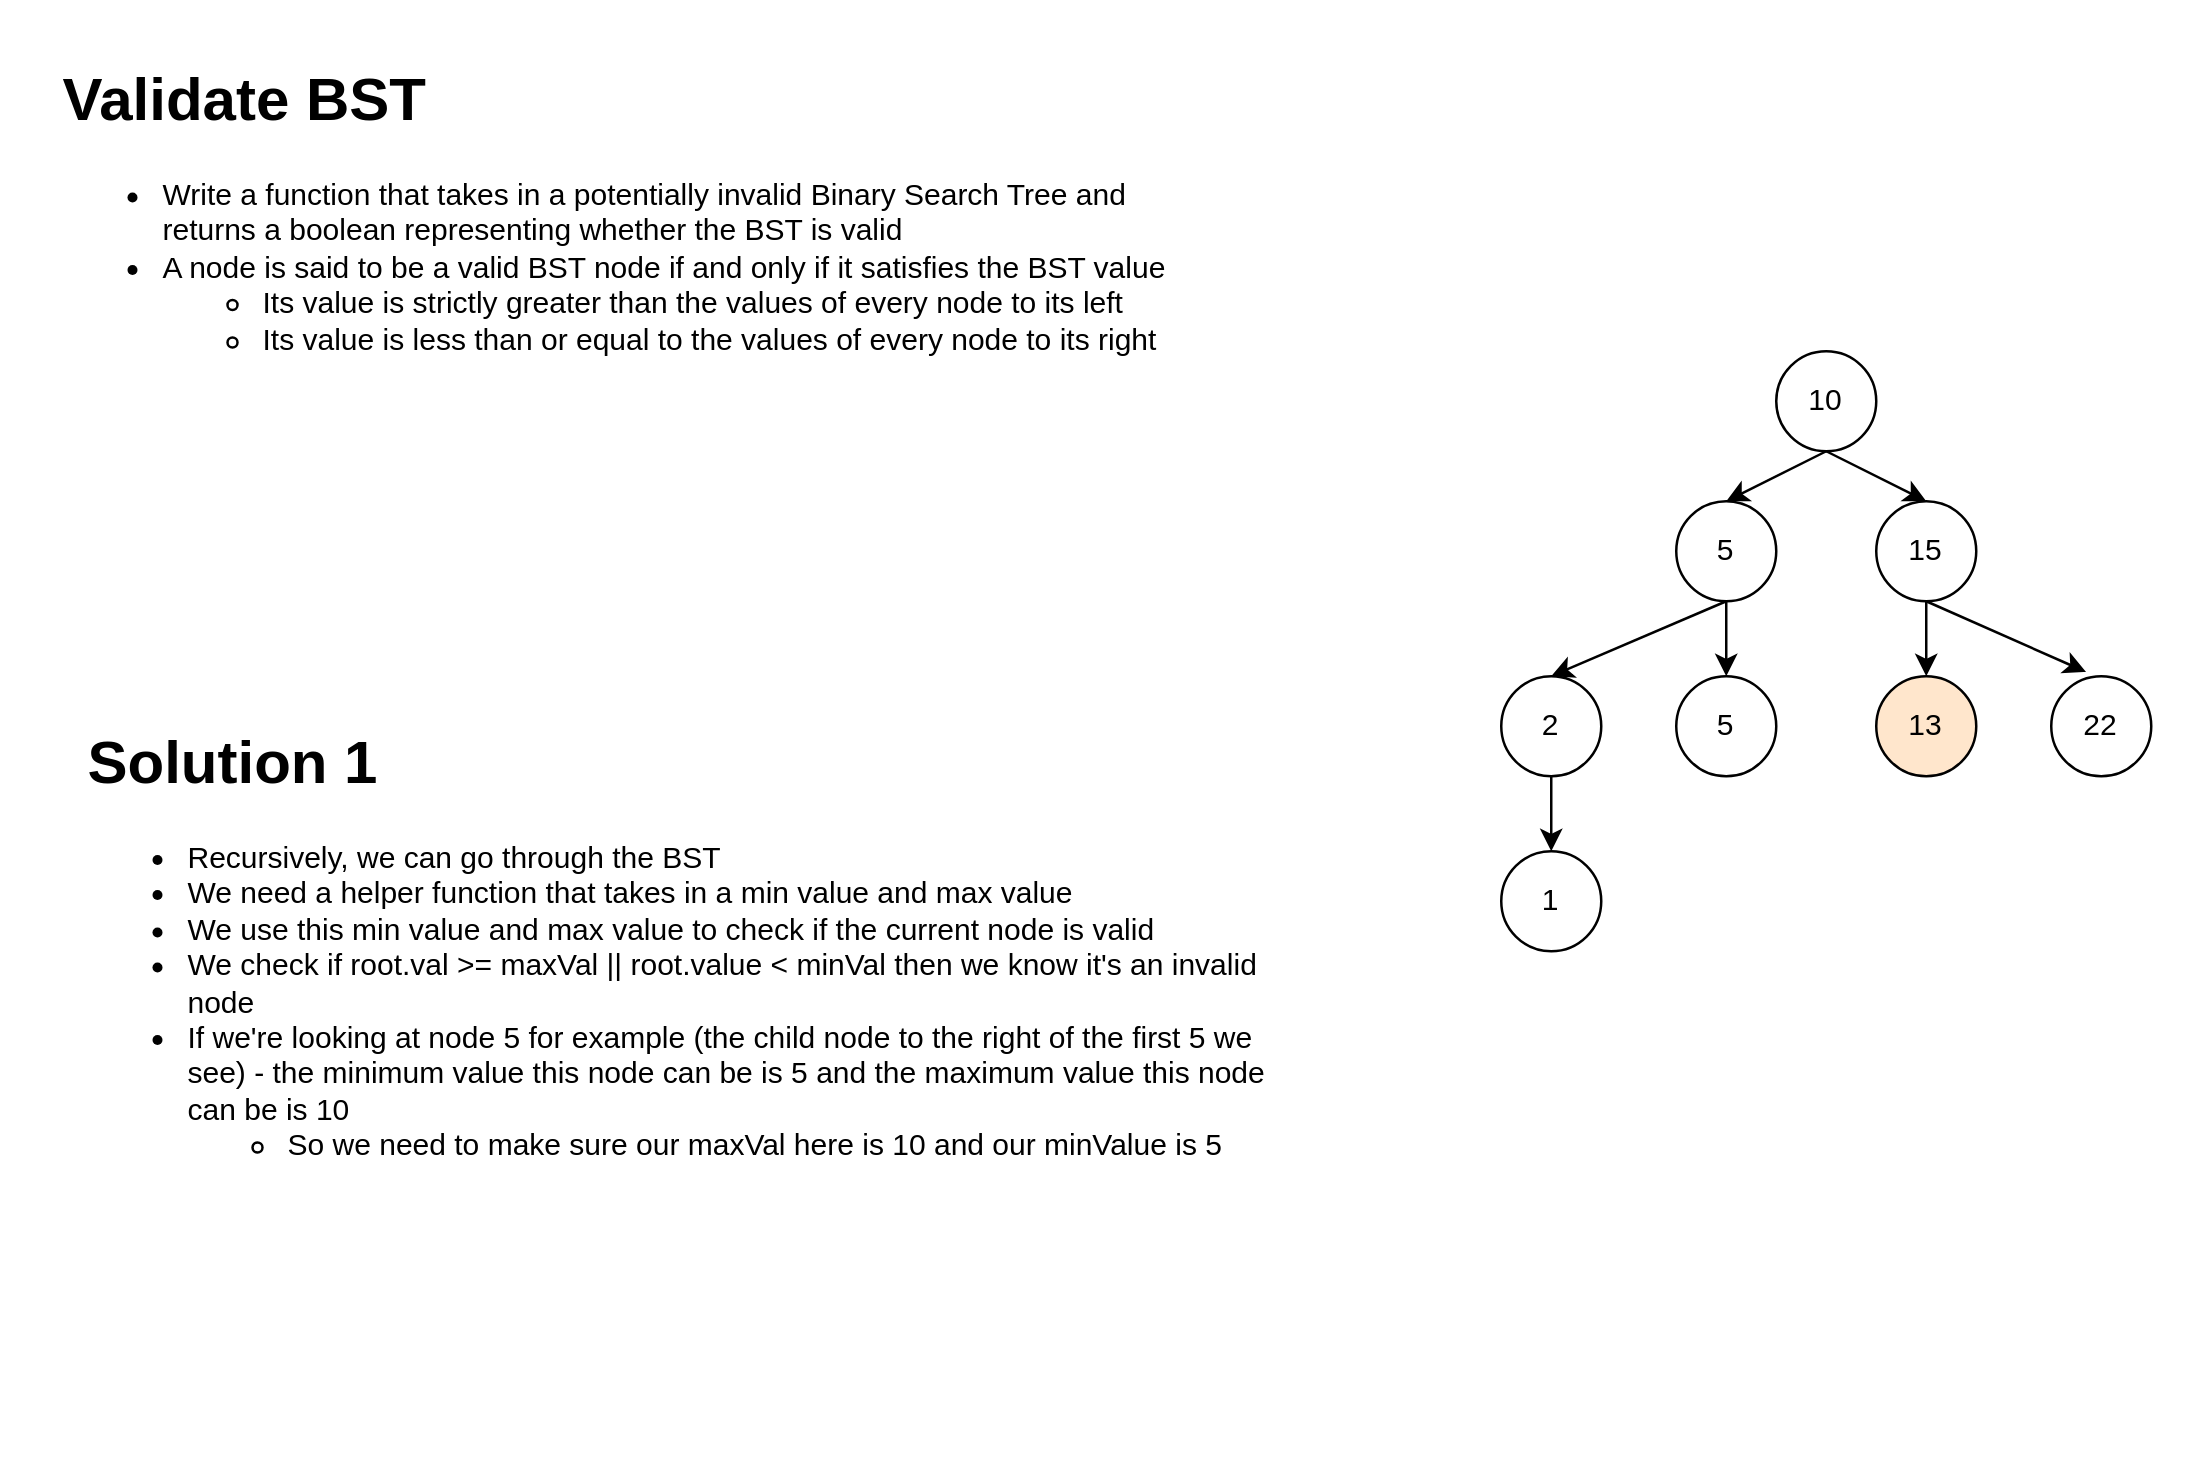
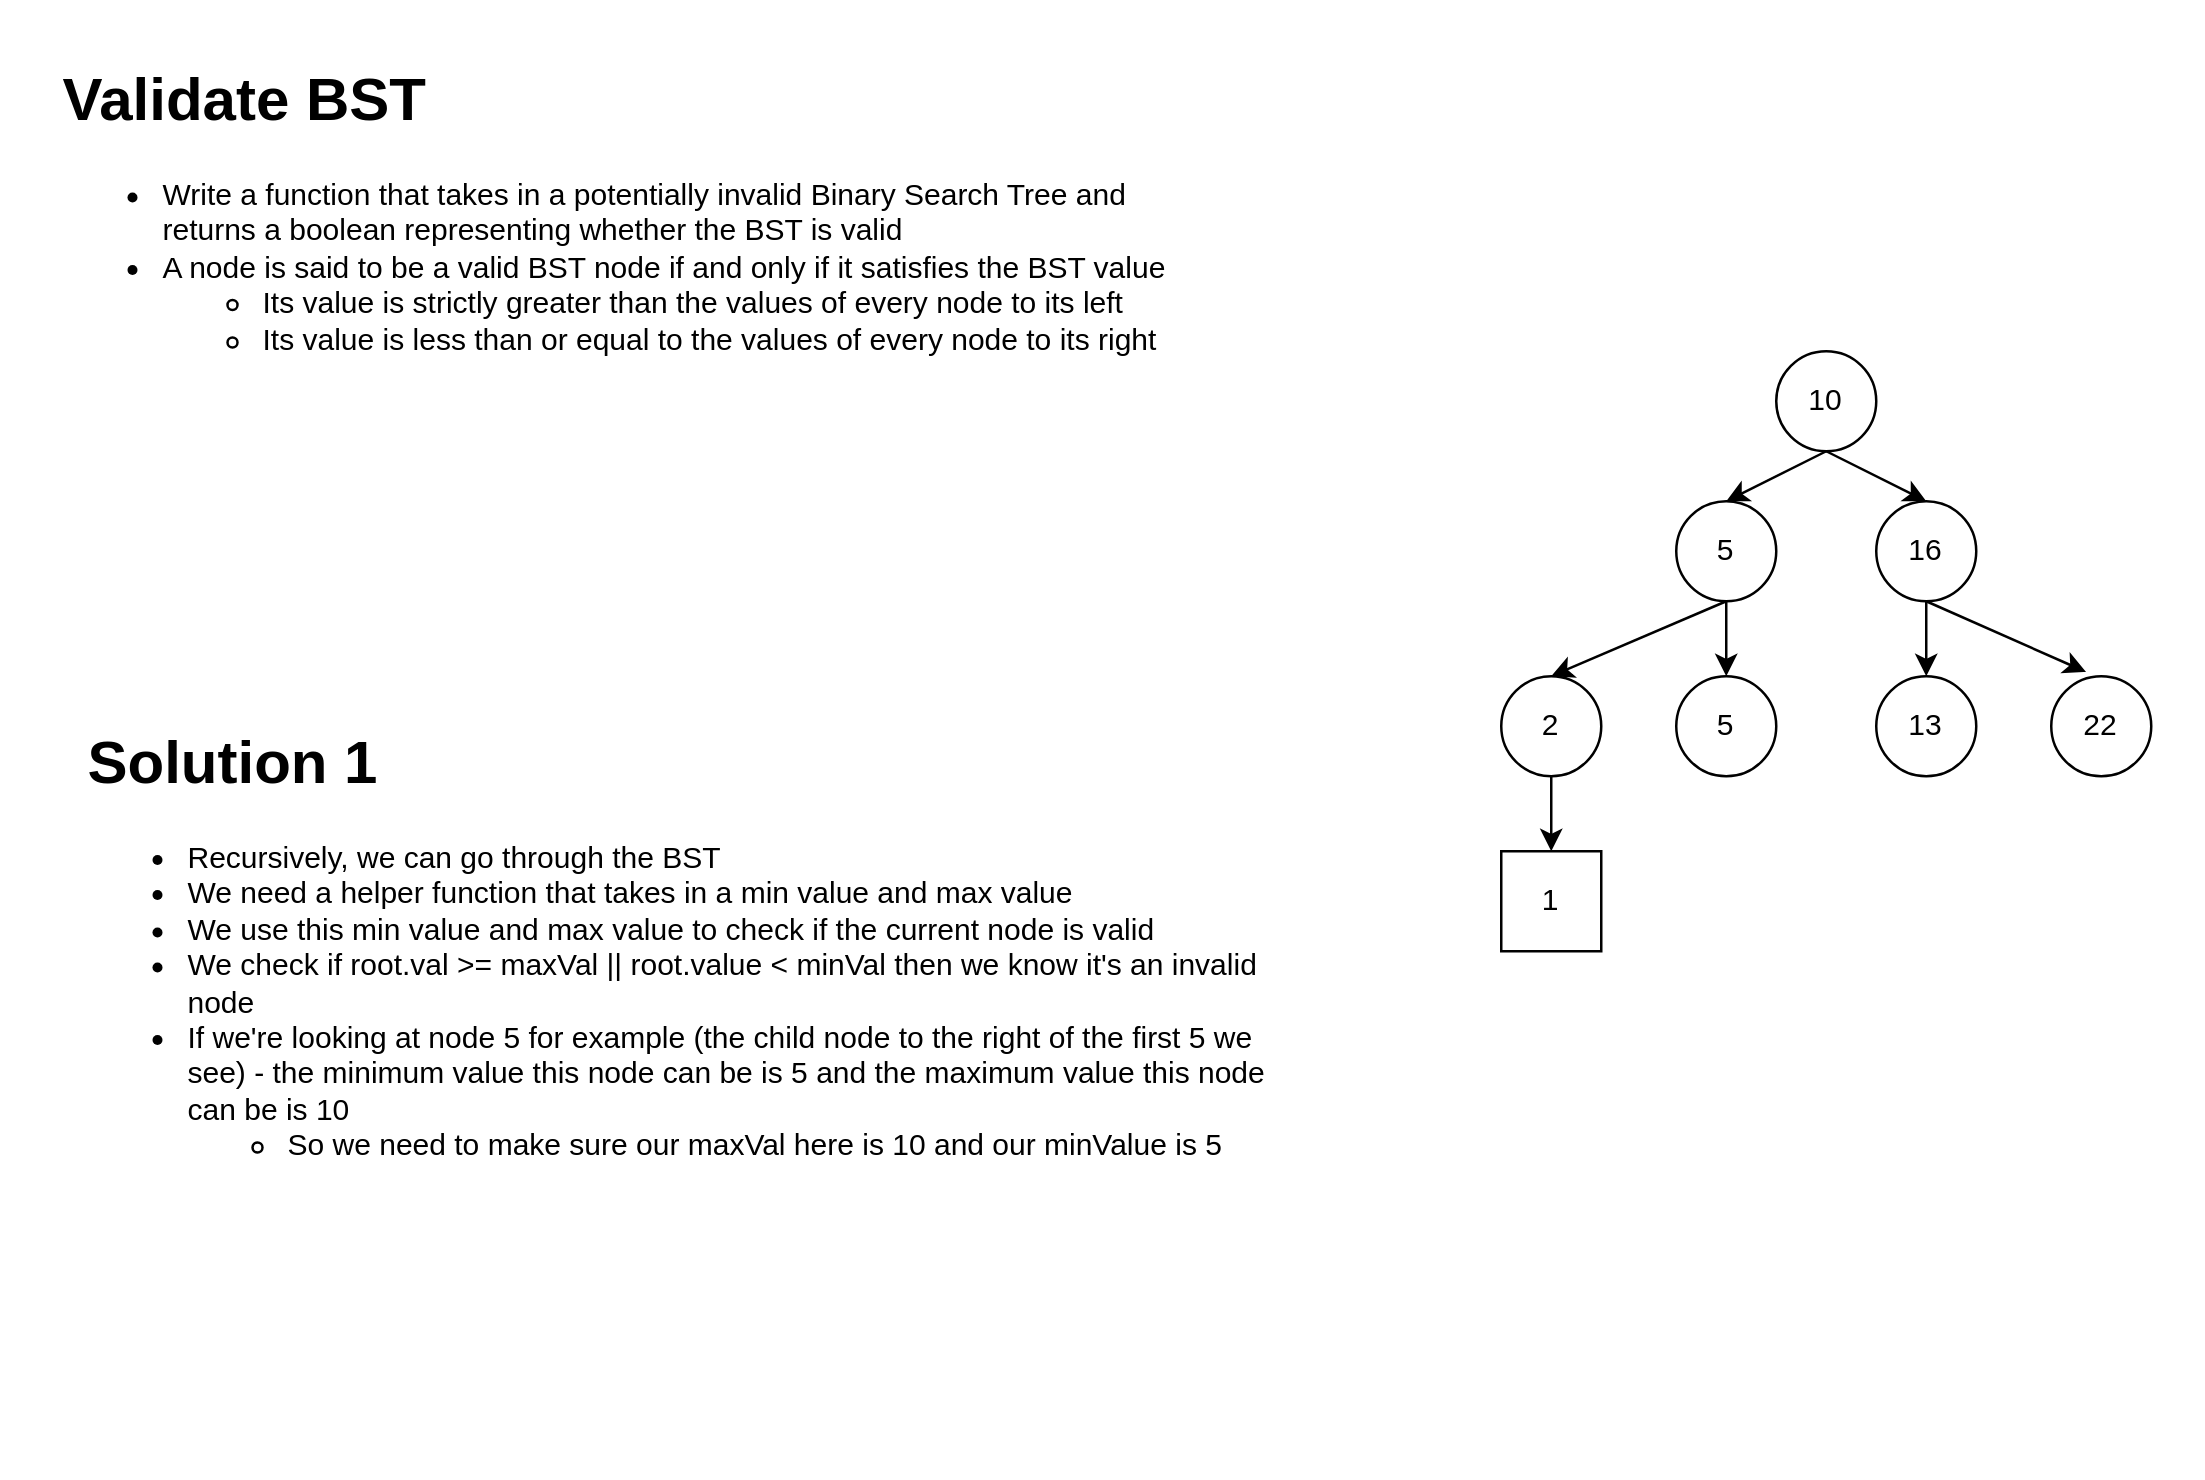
- <mxCell id="5" value="15" style="ellipse;whiteSpace=wrap;html=1;aspect=fixed;" vertex="1" parent="1"><mxGeometry x="750" y="200" width="40" height="40" as="geometry" /></mxCell>
+ <mxCell id="5" value="16" style="ellipse;whiteSpace=wrap;html=1;aspect=fixed;" vertex="1" parent="1"><mxGeometry x="750" y="200" width="40" height="40" as="geometry" /></mxCell>
- <mxCell id="6" value="13" style="ellipse;whiteSpace=wrap;html=1;aspect=fixed;fillColor=#ffe6cc;" vertex="1" parent="1"><mxGeometry x="750" y="270" width="40" height="40" as="geometry" /></mxCell>
+ <mxCell id="6" value="13" style="ellipse;whiteSpace=wrap;html=1;aspect=fixed;" vertex="1" parent="1"><mxGeometry x="750" y="270" width="40" height="40" as="geometry" /></mxCell>
- <mxCell id="10" value="1" style="ellipse;whiteSpace=wrap;html=1;aspect=fixed;" vertex="1" parent="1"><mxGeometry x="600" y="340" width="40" height="40" as="geometry" /></mxCell>
+ <mxCell id="10" value="1" style="whiteSpace=wrap;html=1;aspect=fixed;rounded=0;" vertex="1" parent="1"><mxGeometry x="600" y="340" width="40" height="40" as="geometry" /></mxCell>
